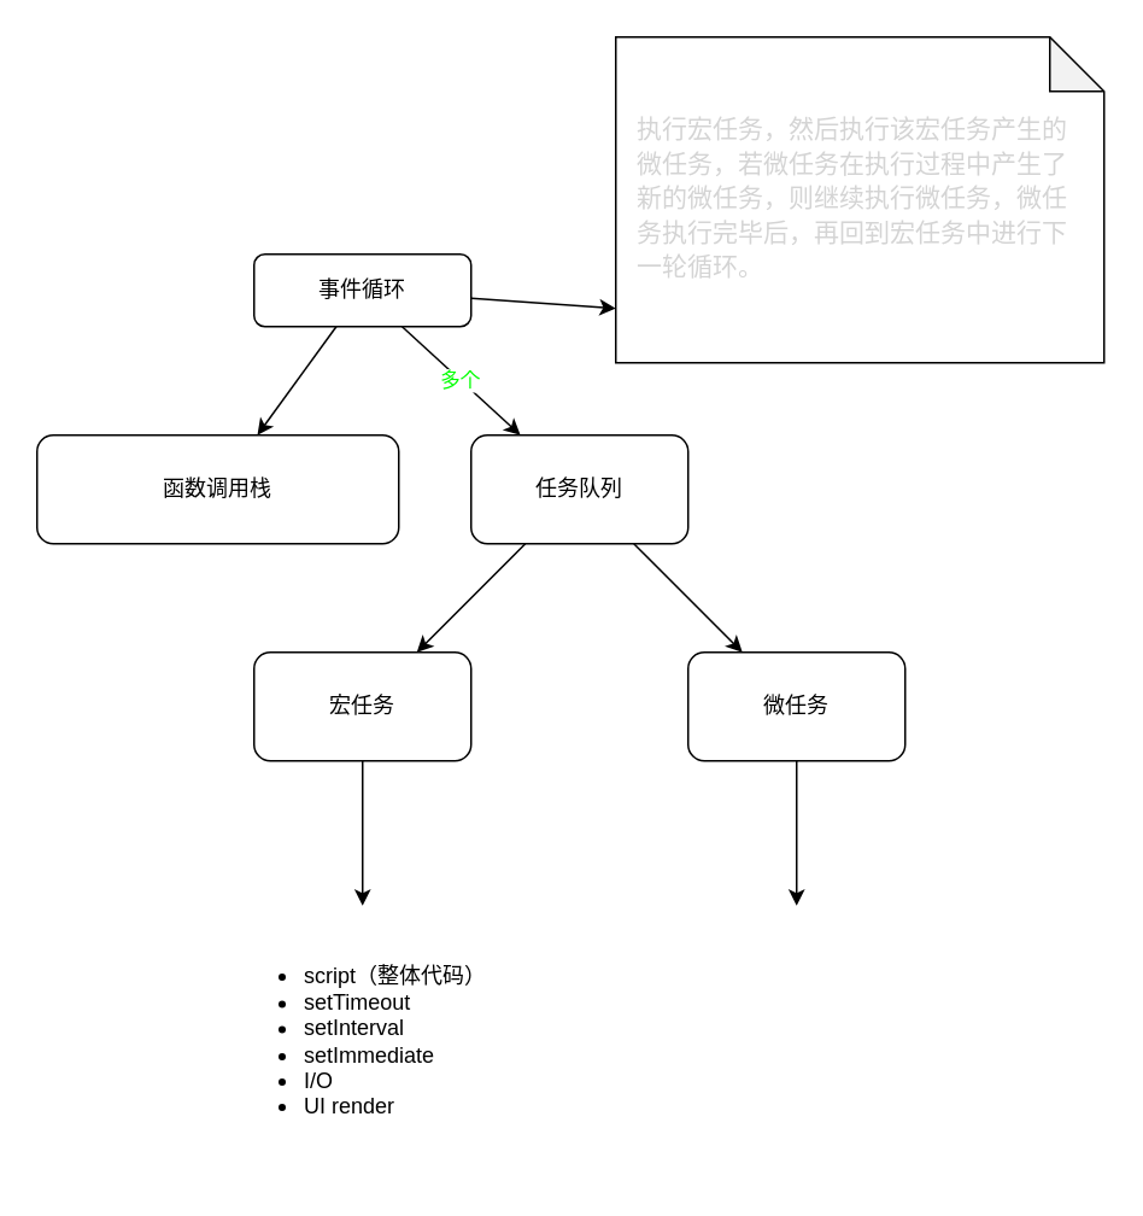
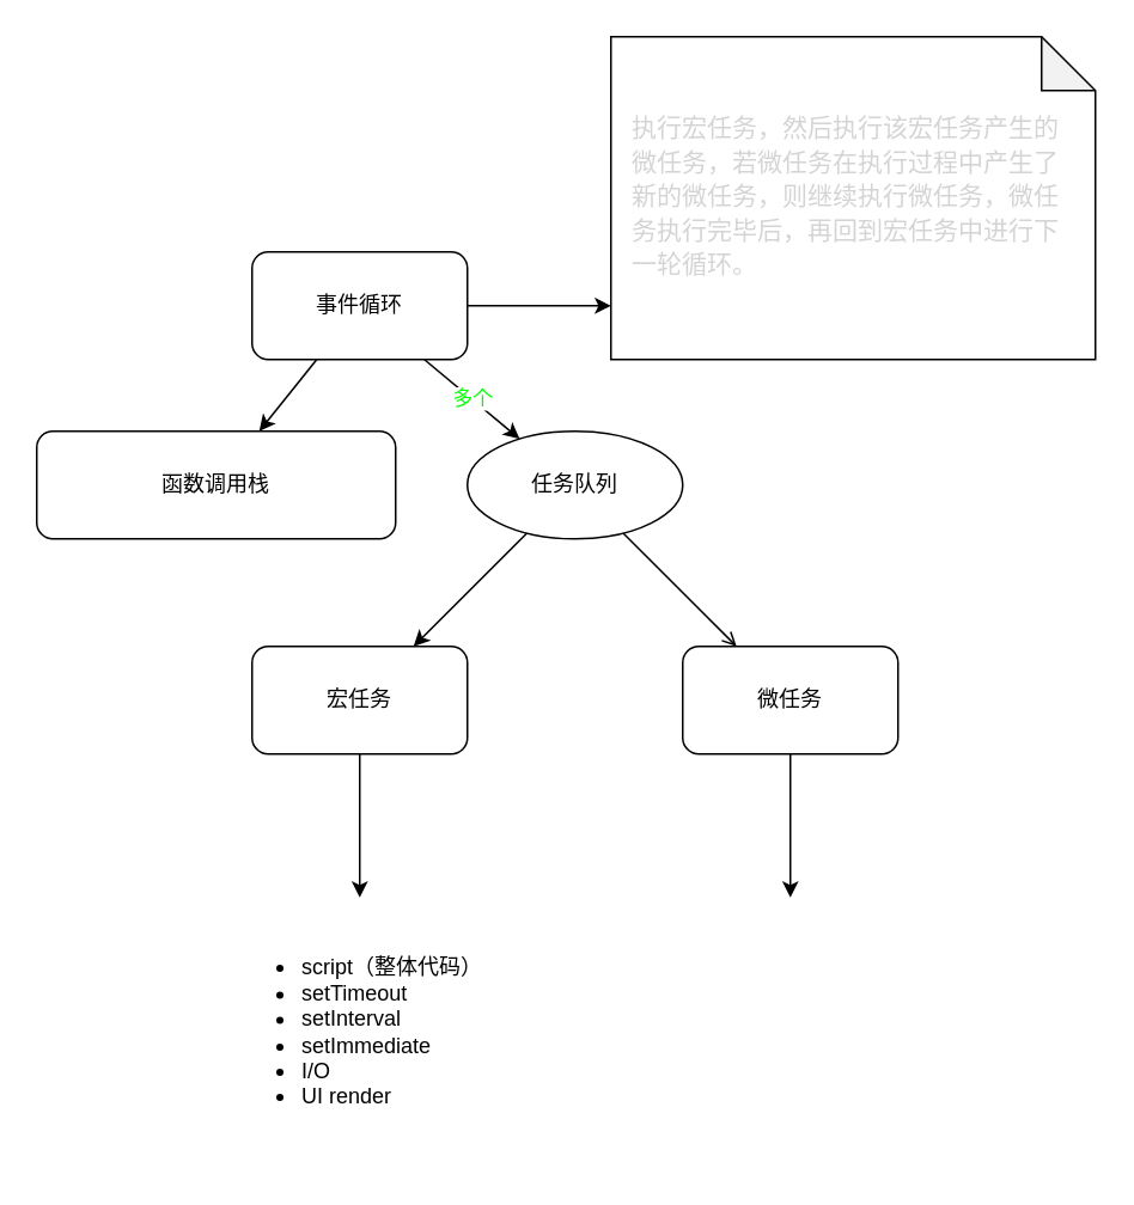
- <mxCell id="5" value="事件循环" style="rounded=1;whiteSpace=wrap;html=1;" vertex="1" parent="1"><mxGeometry x="140" y="140" width="120" height="40" as="geometry" /></mxCell>
+ <mxCell id="5" value="事件循环" style="rounded=1;whiteSpace=wrap;html=1;" vertex="1" parent="1"><mxGeometry x="140" y="140" width="120" height="60" as="geometry" /></mxCell>
- <mxCell id="9" value="任务队列" style="whiteSpace=wrap;html=1;rounded=1;" vertex="1" parent="1"><mxGeometry x="260" y="240" width="120" height="60" as="geometry" /></mxCell>
+ <mxCell id="9" value="任务队列" style="ellipse;whiteSpace=wrap;html=1;" vertex="1" parent="1"><mxGeometry x="260" y="240" width="120" height="60" as="geometry" /></mxCell>
- <mxCell id="8" value="" style="edgeStyle=none;html=1;" edge="1" parent="1" source="9" target="13"><mxGeometry relative="1" as="geometry" /></mxCell>
+ <mxCell id="8" value="" style="edgeStyle=none;html=1;endArrow=open;" edge="1" parent="1" source="9" target="13"><mxGeometry relative="1" as="geometry" /></mxCell>
